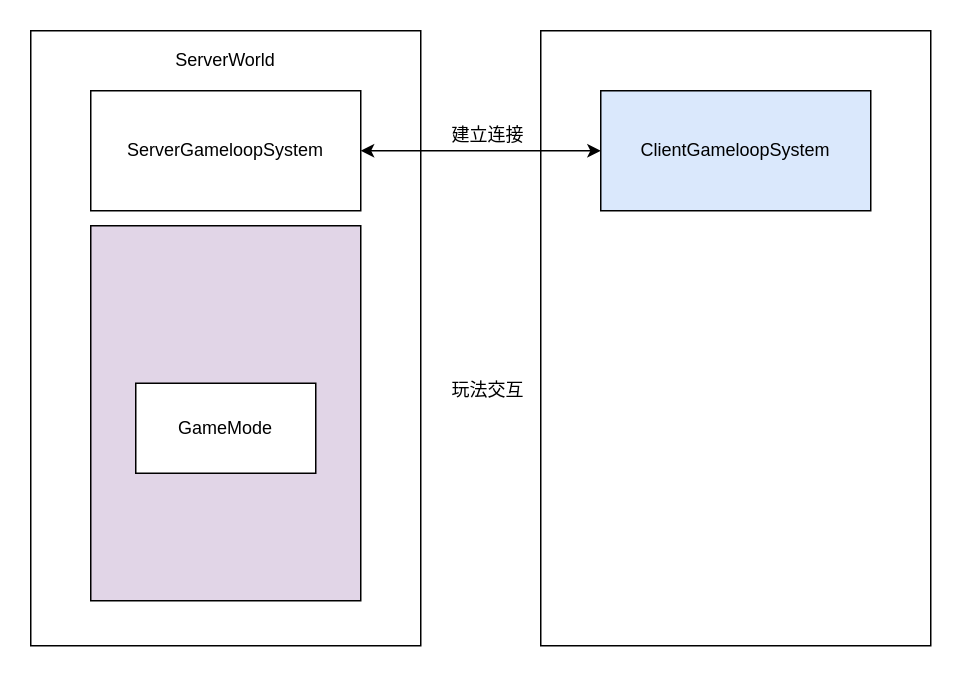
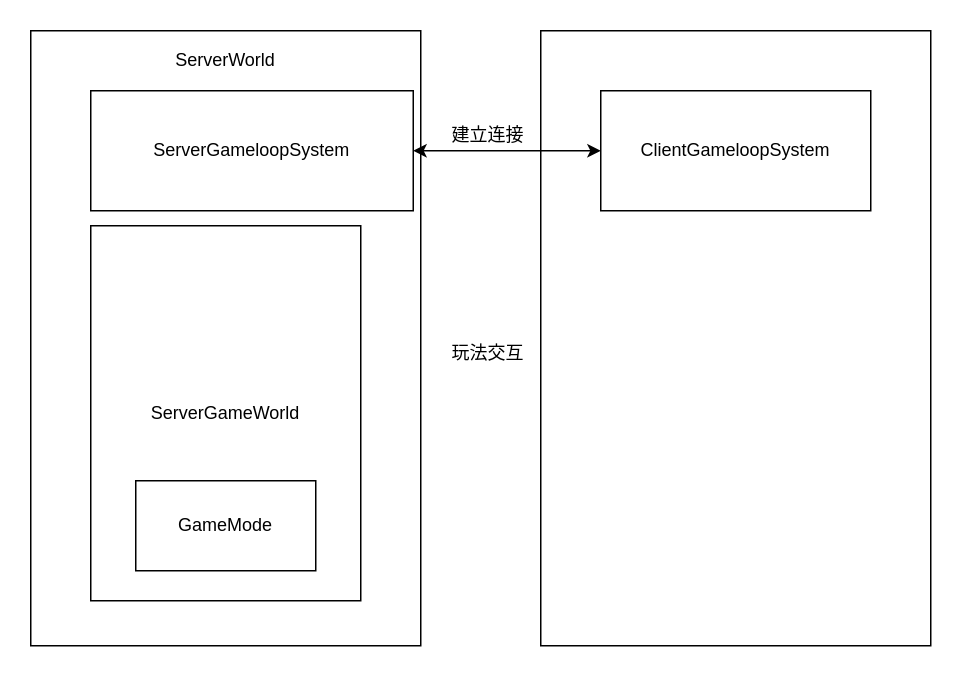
- <mxCell id="4" value="ServerGameloopSystem" style="rounded=0;whiteSpace=wrap;html=1;" parent="1" vertex="1"><mxGeometry x="60" y="60" width="180" height="80" as="geometry" /></mxCell>
+ <mxCell id="4" value="ServerGameloopSystem" style="rounded=0;whiteSpace=wrap;html=1;" parent="1" vertex="1"><mxGeometry x="60" y="60" width="215" height="80" as="geometry" /></mxCell>
- <mxCell id="7" value="ClientGameloopSystem" style="rounded=0;whiteSpace=wrap;html=1;fillColor=#dae8fc;" parent="1" vertex="1"><mxGeometry x="400" y="60" width="180" height="80" as="geometry" /></mxCell>
+ <mxCell id="7" value="ClientGameloopSystem" style="rounded=0;whiteSpace=wrap;html=1;" parent="1" vertex="1"><mxGeometry x="400" y="60" width="180" height="80" as="geometry" /></mxCell>
- <mxCell id="9" value="玩法交互" style="text;html=1;strokeColor=none;fillColor=none;align=center;verticalAlign=middle;whiteSpace=wrap;rounded=0;" parent="1" vertex="1"><mxGeometry x="300" y="250" width="50" height="20" as="geometry" /></mxCell>
+ <mxCell id="9" value="玩法交互" style="text;html=1;strokeColor=none;fillColor=none;align=center;verticalAlign=middle;whiteSpace=wrap;rounded=0;" parent="1" vertex="1"><mxGeometry x="300" y="225" width="50" height="20" as="geometry" /></mxCell>
- <mxCell id="5" value="ServerGameWorld" style="rounded=0;whiteSpace=wrap;html=1;fillColor=#e1d5e7;" parent="1" vertex="1"><mxGeometry x="60" y="150" width="180" height="250" as="geometry" /></mxCell>
+ <mxCell id="5" value="ServerGameWorld" style="rounded=0;whiteSpace=wrap;html=1;" parent="1" vertex="1"><mxGeometry x="60" y="150" width="180" height="250" as="geometry" /></mxCell>
- <mxCell id="11" value="GameMode" style="rounded=0;whiteSpace=wrap;html=1;" parent="1" vertex="1"><mxGeometry x="90" y="255" width="120" height="60" as="geometry" /></mxCell>
+ <mxCell id="11" value="GameMode" style="rounded=0;whiteSpace=wrap;html=1;" parent="1" vertex="1"><mxGeometry x="90" y="320" width="120" height="60" as="geometry" /></mxCell>
